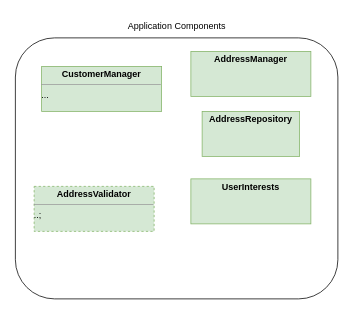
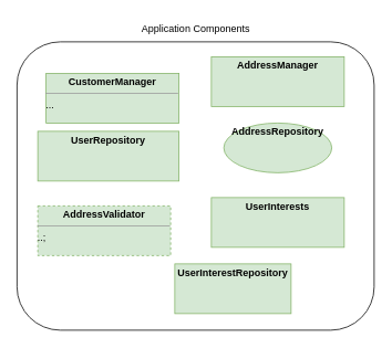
- <mxCell id="7" value="&lt;p style=&quot;margin:0px;margin-top:4px;text-align:center;&quot;&gt;&lt;b&gt;AddressRepository&lt;/b&gt;&lt;/p&gt;" style="verticalAlign=top;align=left;overflow=fill;fontSize=12;fontFamily=Helvetica;html=1;whiteSpace=wrap;fillColor=#d5e8d4;strokeColor=#82b366;" parent="1" vertex="1"><mxGeometry x="269" y="148" width="130" height="60" as="geometry" /></mxCell>
+ <mxCell id="7" value="&lt;p style=&quot;margin:0px;margin-top:4px;text-align:center;&quot;&gt;&lt;b&gt;AddressRepository&lt;/b&gt;&lt;/p&gt;" style="ellipse;verticalAlign=top;align=left;overflow=fill;fontSize=12;fontFamily=Helvetica;html=1;whiteSpace=wrap;fillColor=#d5e8d4;strokeColor=#82b366;" parent="1" vertex="1"><mxGeometry x="269" y="148" width="130" height="60" as="geometry" /></mxCell>
+ <mxCell id="6" value="&lt;p style=&quot;margin:0px;margin-top:4px;text-align:center;&quot;&gt;&lt;b&gt;UserRepository&lt;/b&gt;&lt;/p&gt;" style="verticalAlign=top;align=left;overflow=fill;fontSize=12;fontFamily=Helvetica;html=1;whiteSpace=wrap;fillColor=#d5e8d4;strokeColor=#82b366;" parent="1" vertex="1"><mxGeometry x="45" y="158" width="170" height="60" as="geometry" /></mxCell>
+ <mxCell id="10" value="&lt;p style=&quot;margin:0px;margin-top:4px;text-align:center;&quot;&gt;&lt;b&gt;UserInterestRepository&lt;/b&gt;&lt;/p&gt;" style="verticalAlign=top;align=left;overflow=fill;fontSize=12;fontFamily=Helvetica;html=1;whiteSpace=wrap;fillColor=#d5e8d4;strokeColor=#82b366;" vertex="1" parent="1"><mxGeometry x="210" y="318" width="140" height="60" as="geometry" /></mxCell>
